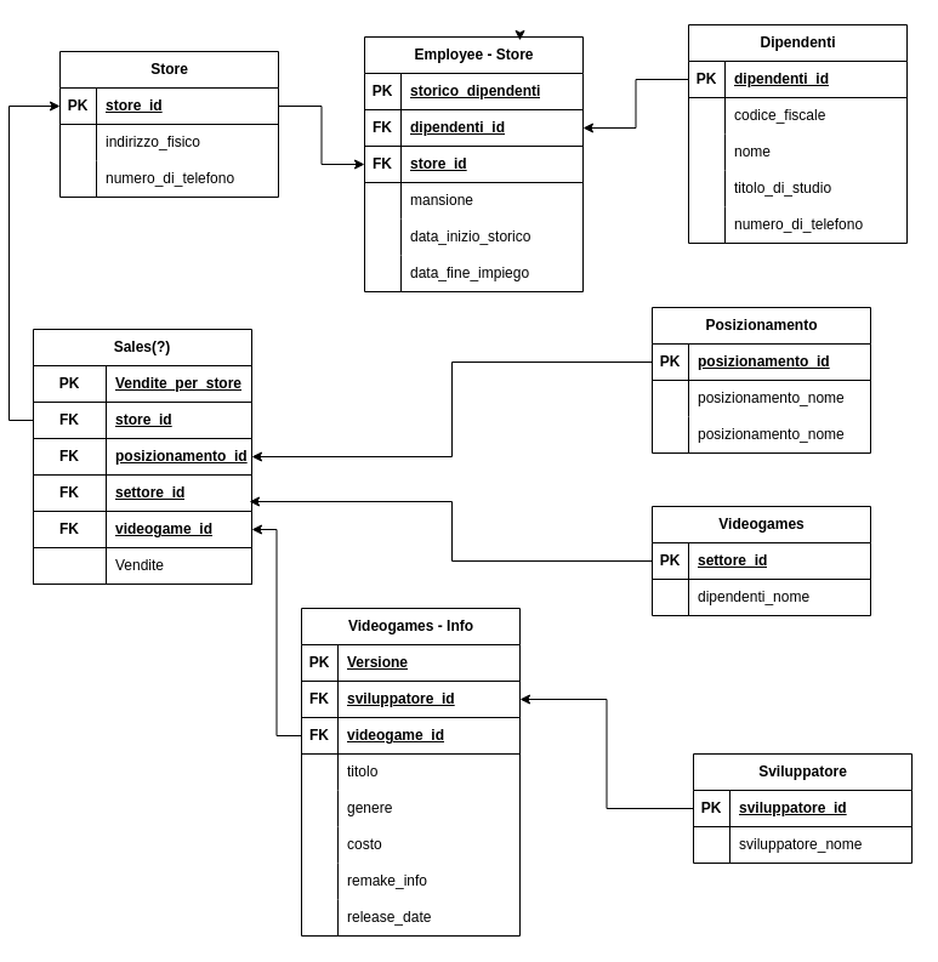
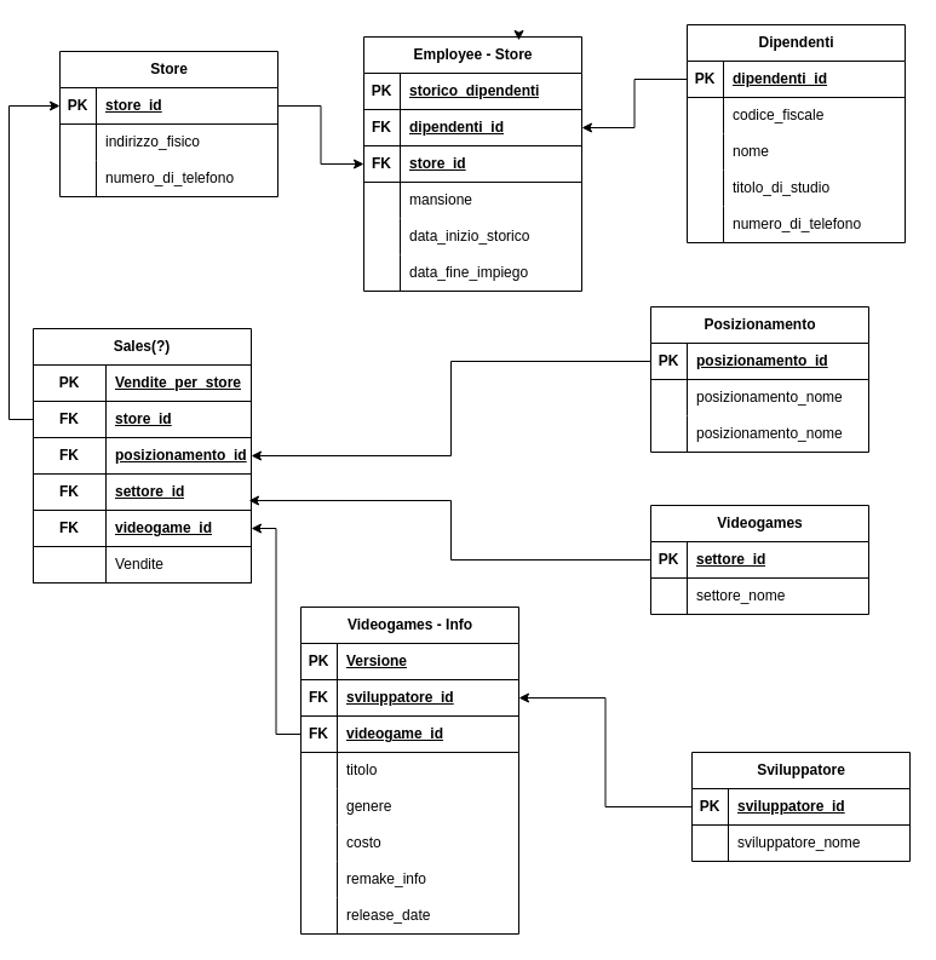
- <mxCell id="99" value="dipendenti_nome" style="shape=partialRectangle;connectable=0;fillColor=none;top=0;left=0;bottom=0;right=0;align=left;spacingLeft=6;overflow=hidden;whiteSpace=wrap;html=1;" parent="97" vertex="1"><mxGeometry x="30" width="150" height="30" as="geometry"><mxRectangle width="150" height="30" as="alternateBounds" /></mxGeometry></mxCell>
+ <mxCell id="99" value="settore_nome" style="shape=partialRectangle;connectable=0;fillColor=none;top=0;left=0;bottom=0;right=0;align=left;spacingLeft=6;overflow=hidden;whiteSpace=wrap;html=1;" parent="97" vertex="1"><mxGeometry x="30" width="150" height="30" as="geometry"><mxRectangle width="150" height="30" as="alternateBounds" /></mxGeometry></mxCell>
